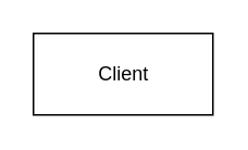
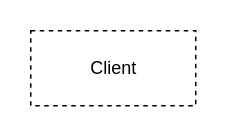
- <mxCell id="2" value="Client" style="html=1;" vertex="1" parent="1"><mxGeometry x="20" y="20" width="110" height="50" as="geometry" /></mxCell>
+ <mxCell id="2" value="Client" style="html=1;dashed=1;" vertex="1" parent="1"><mxGeometry x="20" y="20" width="110" height="50" as="geometry" /></mxCell>
